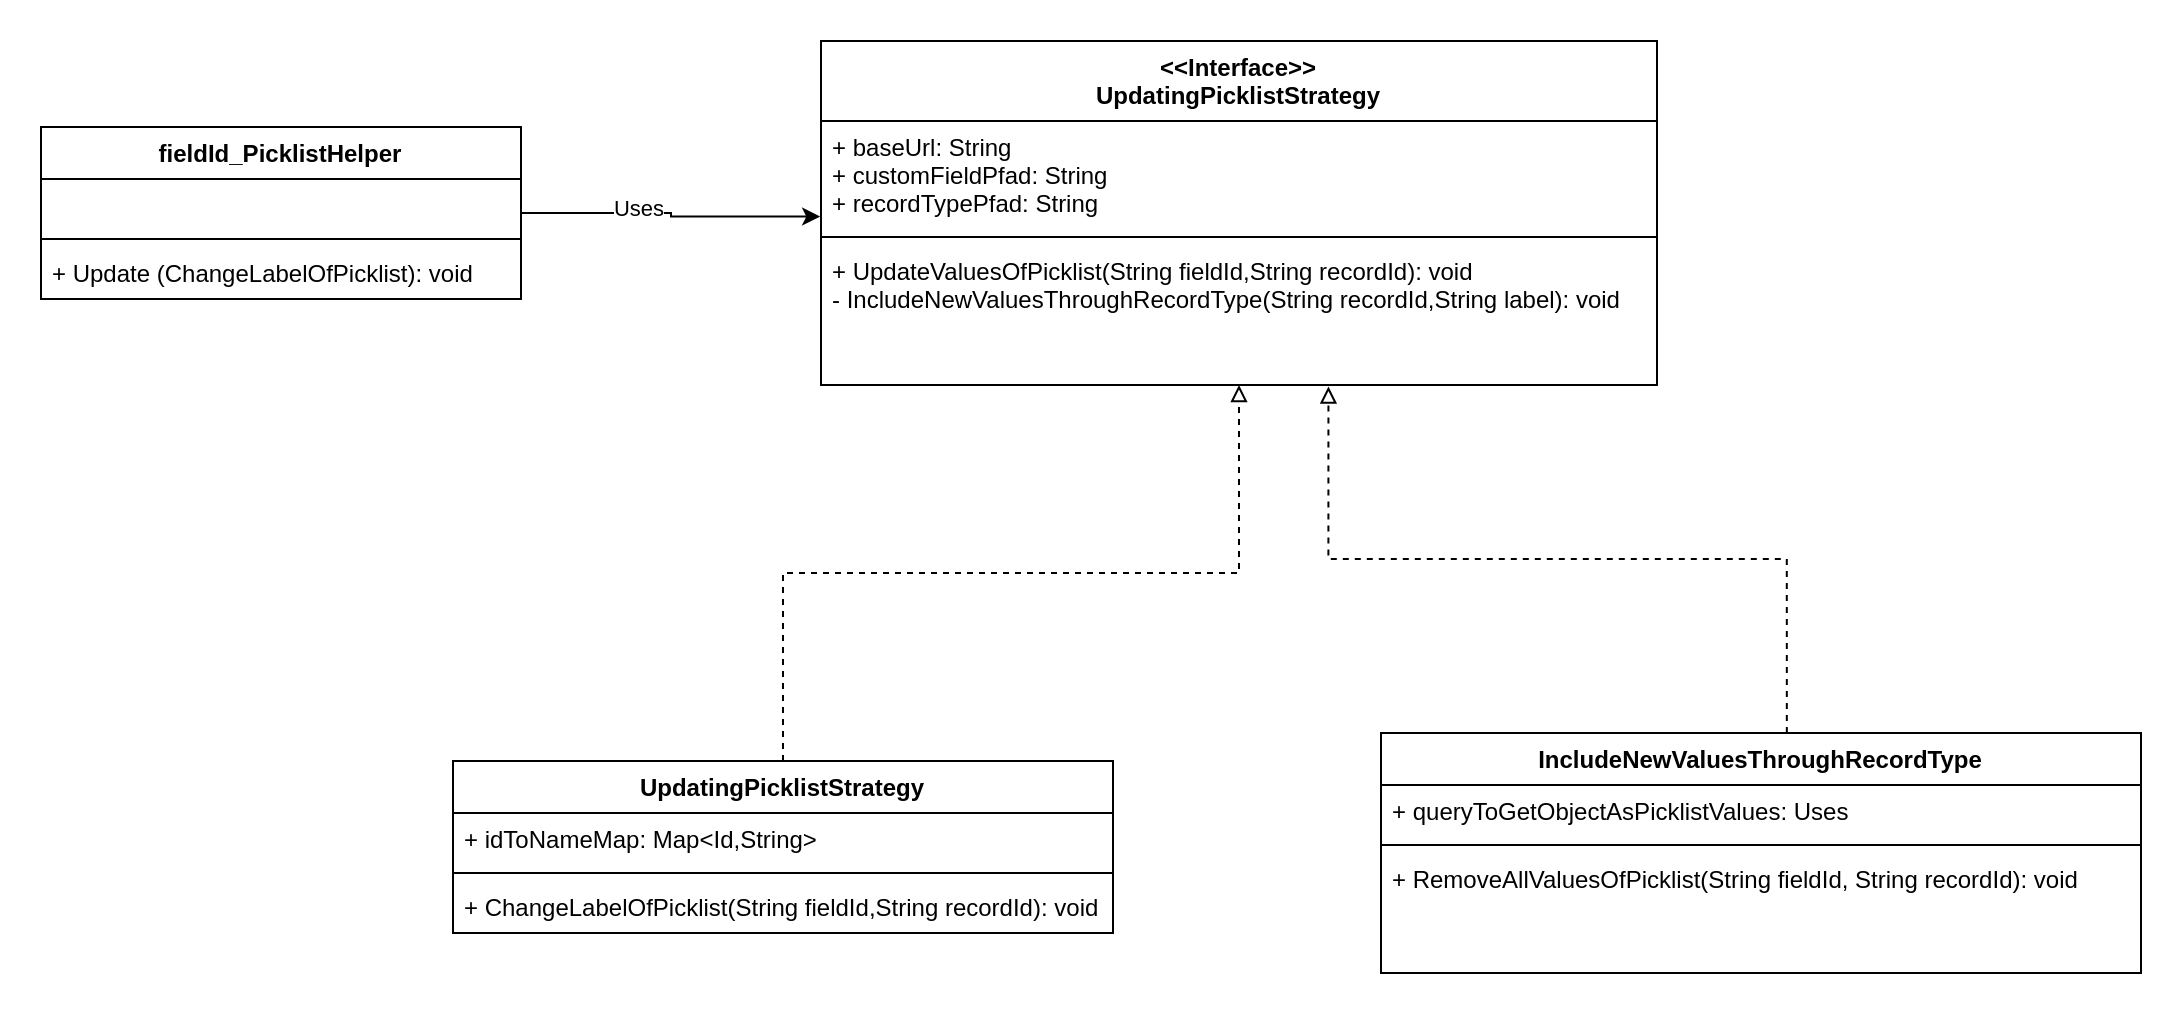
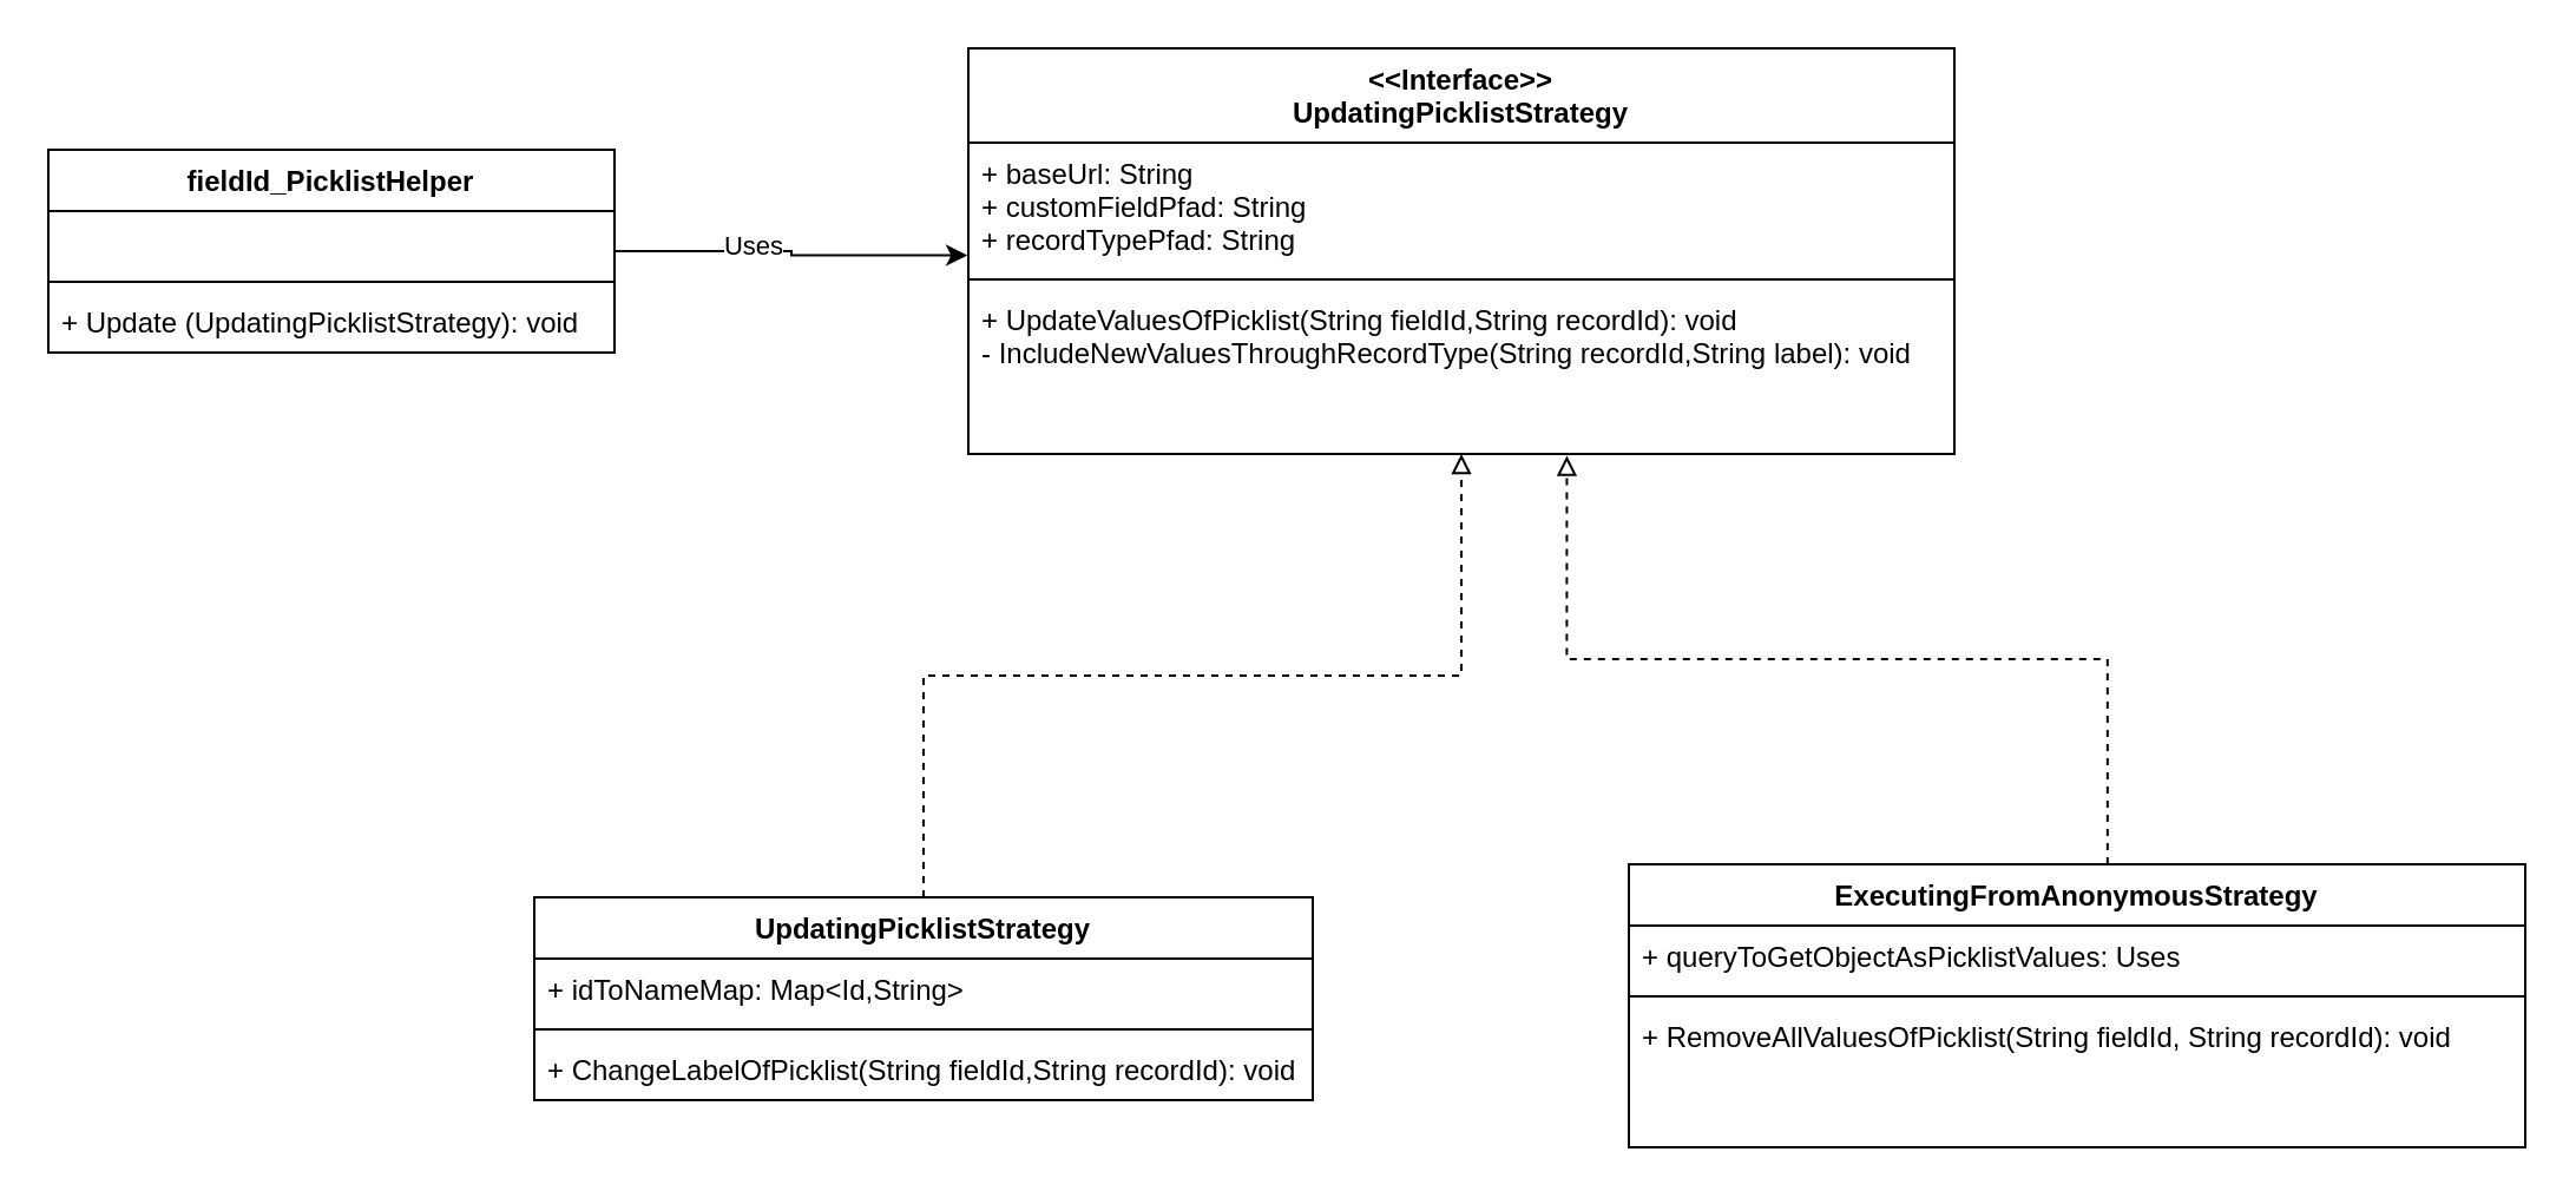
- <mxCell id="7" value="+ Update (ChangeLabelOfPicklist): void" style="text;strokeColor=none;fillColor=none;align=left;verticalAlign=top;spacingLeft=4;spacingRight=4;overflow=hidden;rotatable=0;points=[[0,0.5],[1,0.5]];portConstraint=eastwest;" vertex="1" parent="4"><mxGeometry y="60" width="240" height="26" as="geometry" /></mxCell>
+ <mxCell id="7" value="+ Update (UpdatingPicklistStrategy): void" style="text;strokeColor=none;fillColor=none;align=left;verticalAlign=top;spacingLeft=4;spacingRight=4;overflow=hidden;rotatable=0;points=[[0,0.5],[1,0.5]];portConstraint=eastwest;" vertex="1" parent="4"><mxGeometry y="60" width="240" height="26" as="geometry" /></mxCell>
- <mxCell id="18" value="IncludeNewValuesThroughRecordType" style="swimlane;fontStyle=1;align=center;verticalAlign=top;childLayout=stackLayout;horizontal=1;startSize=26;horizontalStack=0;resizeParent=1;resizeParentMax=0;resizeLast=0;collapsible=1;marginBottom=0;" vertex="1" parent="1"><mxGeometry x="690" y="366" width="380" height="120" as="geometry" /></mxCell>
+ <mxCell id="18" value="ExecutingFromAnonymousStrategy" style="swimlane;fontStyle=1;align=center;verticalAlign=top;childLayout=stackLayout;horizontal=1;startSize=26;horizontalStack=0;resizeParent=1;resizeParentMax=0;resizeLast=0;collapsible=1;marginBottom=0;" vertex="1" parent="1"><mxGeometry x="690" y="366" width="380" height="120" as="geometry" /></mxCell>
